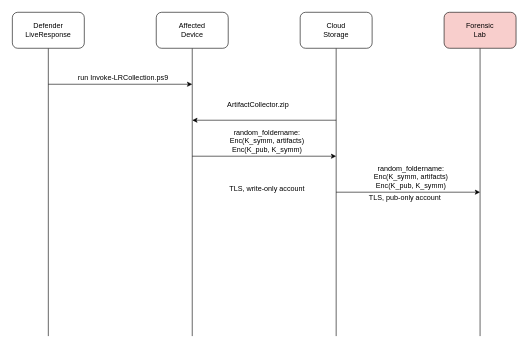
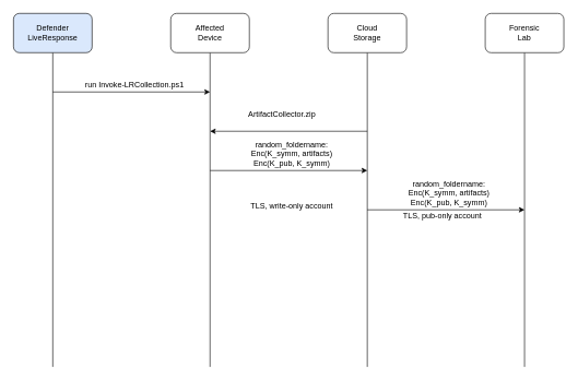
- <mxCell id="13" value="Defender&lt;br&gt;LiveResponse" style="rounded=1;whiteSpace=wrap;html=1;" parent="1" vertex="1"><mxGeometry x="20" y="20" width="120" height="60" as="geometry" /></mxCell>
+ <mxCell id="13" value="Defender&lt;br&gt;LiveResponse" style="rounded=1;whiteSpace=wrap;html=1;fillColor=#dae8fc;" parent="1" vertex="1"><mxGeometry x="20" y="20" width="120" height="60" as="geometry" /></mxCell>
- <mxCell id="16" value="Forensic&lt;br&gt;Lab" style="rounded=1;whiteSpace=wrap;html=1;fillColor=#f8cecc;" parent="1" vertex="1"><mxGeometry x="740" y="20" width="120" height="60" as="geometry" /></mxCell>
+ <mxCell id="16" value="Forensic&lt;br&gt;Lab" style="rounded=1;whiteSpace=wrap;html=1;" parent="1" vertex="1"><mxGeometry x="740" y="20" width="120" height="60" as="geometry" /></mxCell>
- <mxCell id="5" value="run Invoke-LRCollection.ps9" style="text;html=1;strokeColor=none;fillColor=none;align=center;verticalAlign=middle;whiteSpace=wrap;rounded=0;" parent="1" vertex="1"><mxGeometry x="110" y="114" width="190" height="30" as="geometry" /></mxCell>
+ <mxCell id="5" value="run Invoke-LRCollection.ps1" style="text;html=1;strokeColor=none;fillColor=none;align=center;verticalAlign=middle;whiteSpace=wrap;rounded=0;" parent="1" vertex="1"><mxGeometry x="110" y="114" width="190" height="30" as="geometry" /></mxCell>
